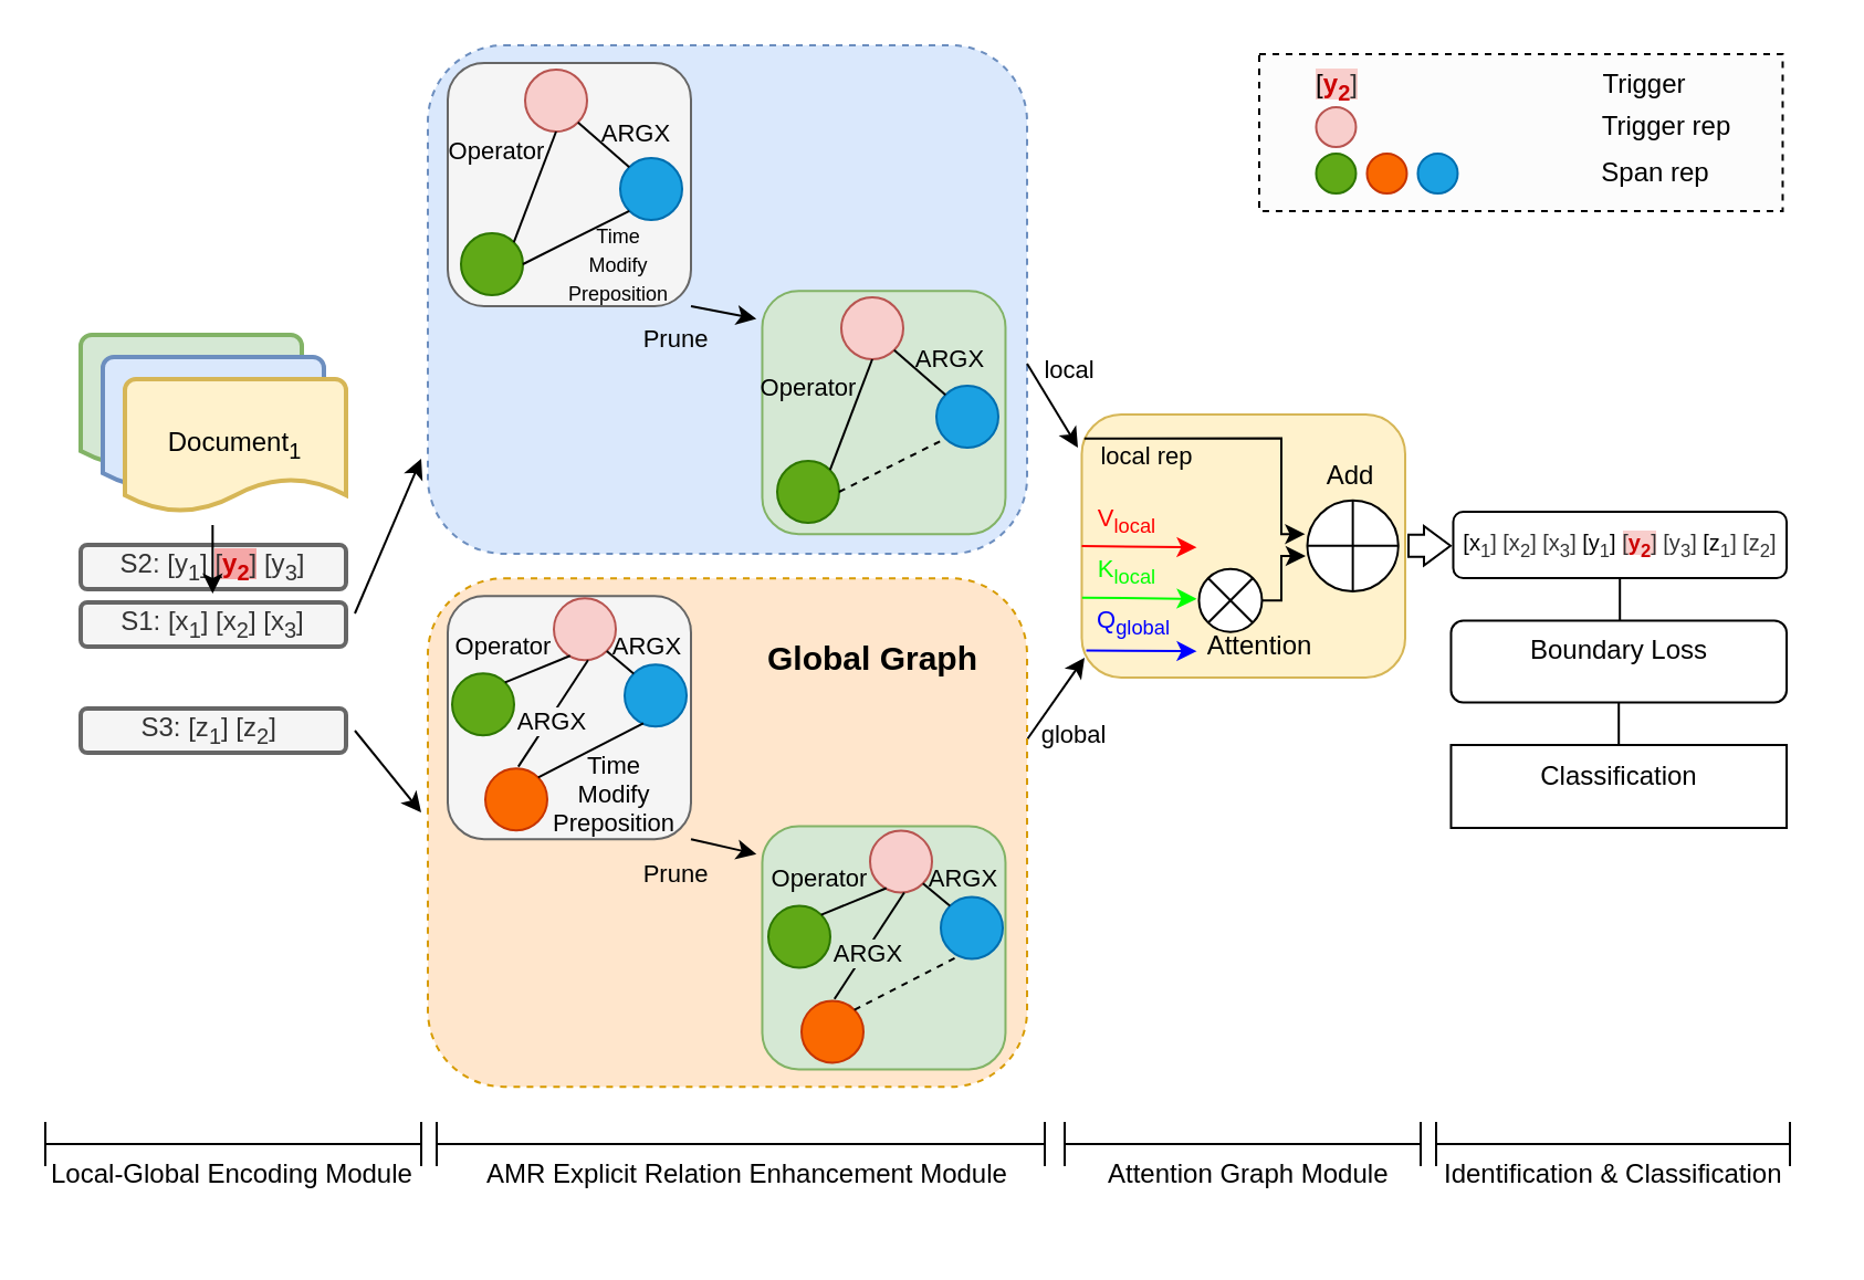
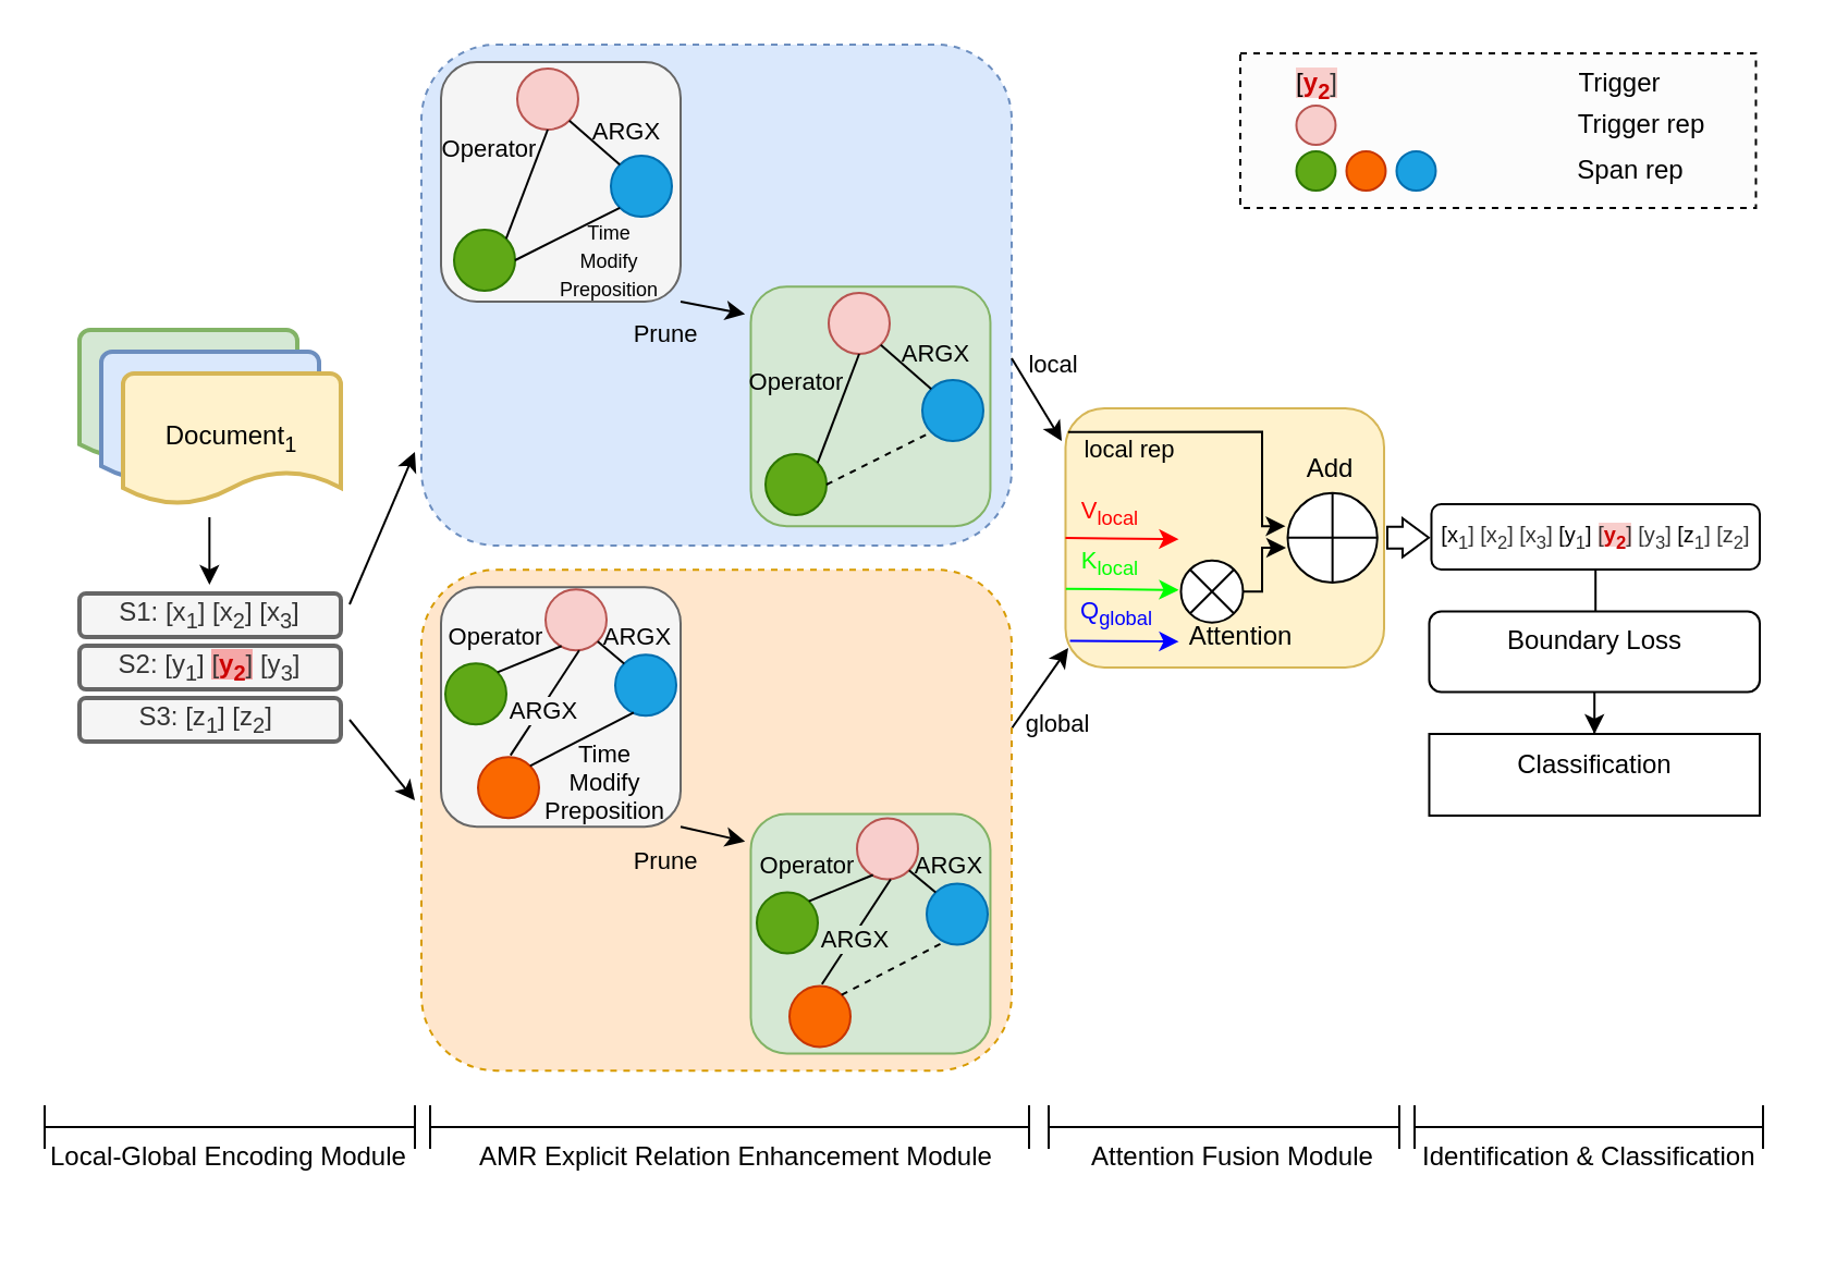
- <mxCell id="8" value="S2: [y&lt;sub&gt;1&lt;/sub&gt;] &lt;span style=&quot;background-color: rgb(245, 167, 167);&quot;&gt;[&lt;font style=&quot;&quot; color=&quot;#cc0000&quot;&gt;&lt;b&gt;y&lt;sub&gt;2&lt;/sub&gt;&lt;/b&gt;&lt;/font&gt;]&lt;/span&gt; [y&lt;sub&gt;3&lt;/sub&gt;]" style="rounded=1;whiteSpace=wrap;html=1;strokeWidth=2;fillColor=#f5f5f5;fontColor=#333333;strokeColor=#666666;" parent="1" vertex="1"><mxGeometry x="36" y="246" width="120" height="20" as="geometry" /></mxCell>
+ <mxCell id="8" value="S2: [y&lt;sub&gt;1&lt;/sub&gt;] &lt;span style=&quot;background-color: rgb(245, 167, 167);&quot;&gt;[&lt;font style=&quot;&quot; color=&quot;#cc0000&quot;&gt;&lt;b&gt;y&lt;sub&gt;2&lt;/sub&gt;&lt;/b&gt;&lt;/font&gt;]&lt;/span&gt; [y&lt;sub&gt;3&lt;/sub&gt;]" style="rounded=1;whiteSpace=wrap;html=1;strokeWidth=2;fillColor=#f5f5f5;fontColor=#333333;strokeColor=#666666;" parent="1" vertex="1"><mxGeometry x="36" y="296" width="120" height="20" as="geometry" /></mxCell>
- <mxCell id="93" value="&lt;b&gt;&lt;font style=&quot;font-size: 15px;&quot;&gt;Global Graph&lt;/font&gt;&lt;/b&gt;" style="text;html=1;align=center;verticalAlign=middle;resizable=0;points=[];autosize=1;strokeColor=none;fillColor=none;" parent="1" vertex="1"><mxGeometry x="334.24" y="282.1" width="120" height="30" as="geometry" /></mxCell>
- <mxCell id="30" value="" style="edgeStyle=orthogonalEdgeStyle;rounded=0;orthogonalLoop=1;jettySize=auto;html=1;endArrow=none;" parent="1" source="31" target="32" edge="1"><mxGeometry relative="1" as="geometry" /></mxCell>
+ <mxCell id="30" value="" style="edgeStyle=orthogonalEdgeStyle;rounded=0;orthogonalLoop=1;jettySize=auto;html=1;" parent="1" source="31" target="32" edge="1"><mxGeometry relative="1" as="geometry" /></mxCell>
- <mxCell id="99" value="&lt;span style=&quot;color: rgb(0, 0, 0); font-family: Helvetica; font-style: normal; font-variant-ligatures: normal; font-variant-caps: normal; font-weight: 400; letter-spacing: normal; orphans: 2; text-align: center; text-indent: 0px; text-transform: none; widows: 2; word-spacing: 0px; -webkit-text-stroke-width: 0px; background-color: rgb(255, 255, 255); text-decoration-thickness: initial; text-decoration-style: initial; text-decoration-color: initial; float: none; display: inline !important;&quot;&gt;&lt;font style=&quot;font-size: 12px;&quot;&gt;Attention Graph Module&lt;/font&gt;&lt;/span&gt;" style="text;whiteSpace=wrap;html=1;" parent="1" vertex="1"><mxGeometry x="499" y="517" width="137" height="40" as="geometry" /></mxCell>
+ <mxCell id="99" value="&lt;span style=&quot;color: rgb(0, 0, 0); font-family: Helvetica; font-style: normal; font-variant-ligatures: normal; font-variant-caps: normal; font-weight: 400; letter-spacing: normal; orphans: 2; text-align: center; text-indent: 0px; text-transform: none; widows: 2; word-spacing: 0px; -webkit-text-stroke-width: 0px; background-color: rgb(255, 255, 255); text-decoration-thickness: initial; text-decoration-style: initial; text-decoration-color: initial; float: none; display: inline !important;&quot;&gt;&lt;font style=&quot;font-size: 12px;&quot;&gt;Attention Fusion Module&lt;/font&gt;&lt;/span&gt;" style="text;whiteSpace=wrap;html=1;" parent="1" vertex="1"><mxGeometry x="499" y="517" width="137" height="40" as="geometry" /></mxCell>
